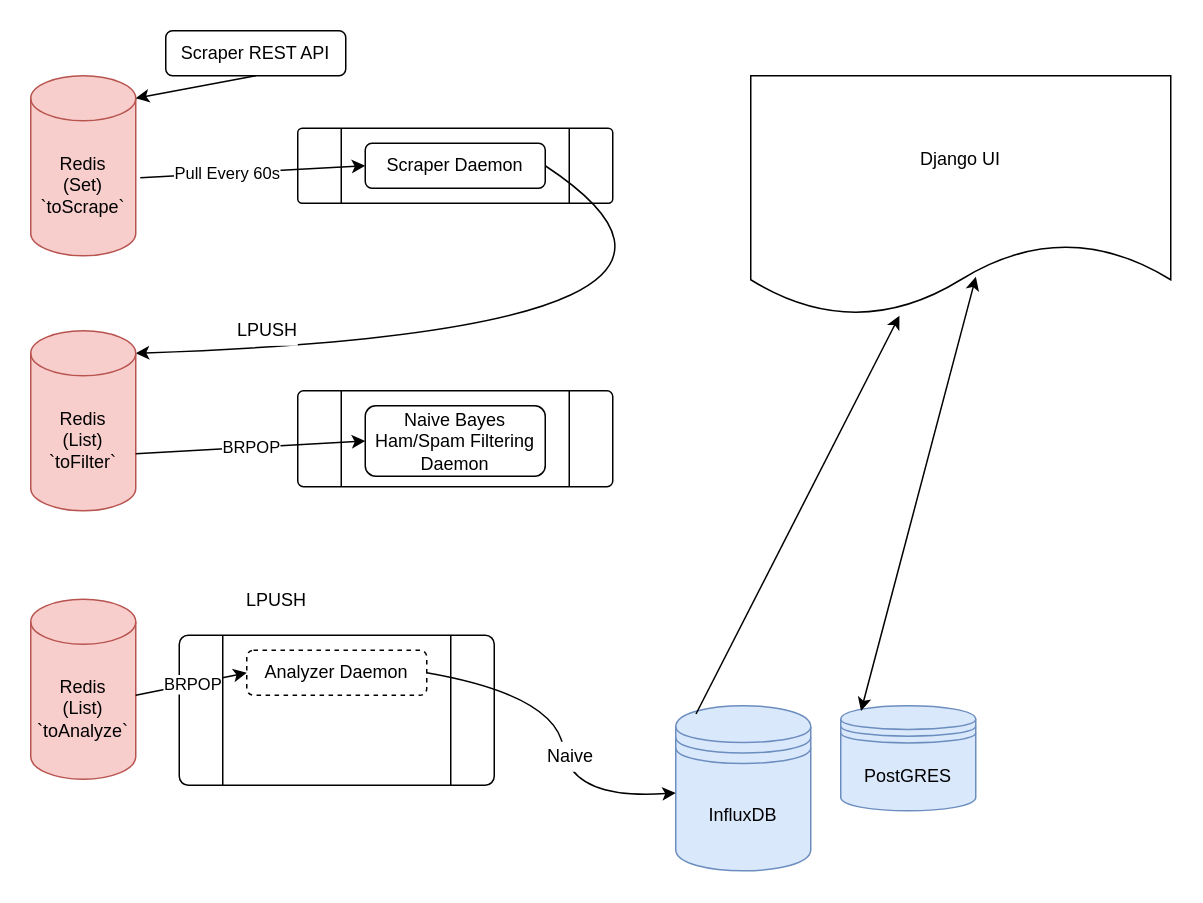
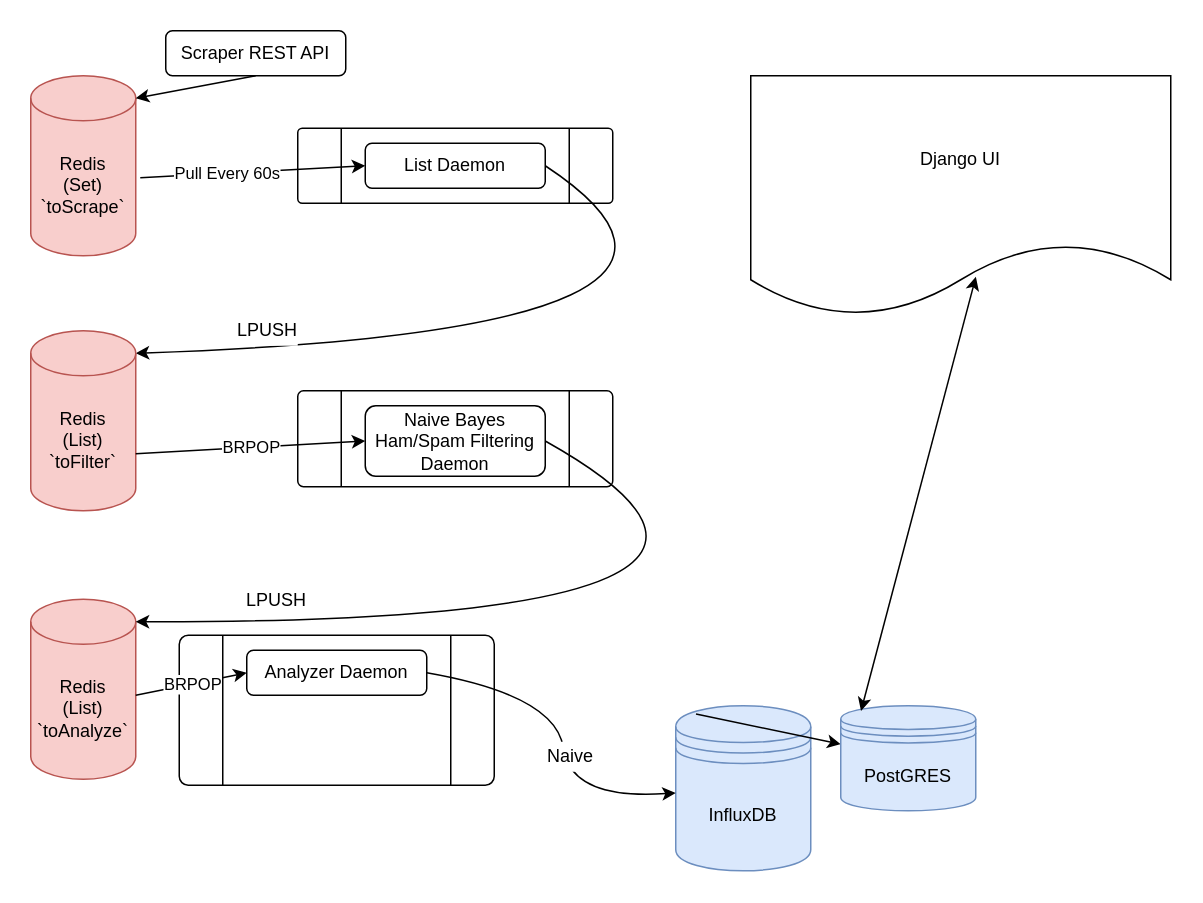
- <mxCell id="4" value="Scraper Daemon" style="rounded=1;whiteSpace=wrap;html=1;" parent="1" vertex="1"><mxGeometry x="243" y="95" width="120" height="30" as="geometry" /></mxCell>
+ <mxCell id="4" value="List Daemon" style="rounded=1;whiteSpace=wrap;html=1;" parent="1" vertex="1"><mxGeometry x="243" y="95" width="120" height="30" as="geometry" /></mxCell>
- <mxCell id="27" value="" style="endArrow=classic;html=1;exitX=0.15;exitY=0.05;exitDx=0;exitDy=0;exitPerimeter=0;" edge="1" parent="1" source="13" target="26"><mxGeometry width="50" height="50" relative="1" as="geometry"><mxPoint x="520" y="260" as="sourcePoint" /><mxPoint x="500" y="240" as="targetPoint" /></mxGeometry></mxCell>
+ <mxCell id="27" value="" style="endArrow=classic;html=1;exitX=0.15;exitY=0.05;exitDx=0;exitDy=0;exitPerimeter=0;" edge="1" parent="1" source="13" target="28"><mxGeometry width="50" height="50" relative="1" as="geometry"><mxPoint x="520" y="260" as="sourcePoint" /><mxPoint x="500" y="240" as="targetPoint" /></mxGeometry></mxCell>
+ <mxCell id="24" value="" style="endArrow=classic;html=1;curved=1;exitX=1;exitY=0.5;exitDx=0;exitDy=0;entryX=1;entryY=0;entryDx=0;entryDy=15;entryPerimeter=0;" edge="1" parent="1" source="20" target="8"><mxGeometry relative="1" as="geometry"><mxPoint x="440" y="340" as="sourcePoint" /><mxPoint x="570" y="517" as="targetPoint" /><Array as="points"><mxPoint x="580" y="415" /></Array></mxGeometry></mxCell>
- <mxCell id="7" value="Analyzer&amp;nbsp;Daemon" style="rounded=1;whiteSpace=wrap;html=1;dashed=1;" parent="1" vertex="1"><mxGeometry x="164" y="433" width="120" height="30" as="geometry" /></mxCell>
+ <mxCell id="7" value="Analyzer&amp;nbsp;Daemon" style="rounded=1;whiteSpace=wrap;html=1;" parent="1" vertex="1"><mxGeometry x="164" y="433" width="120" height="30" as="geometry" /></mxCell>
